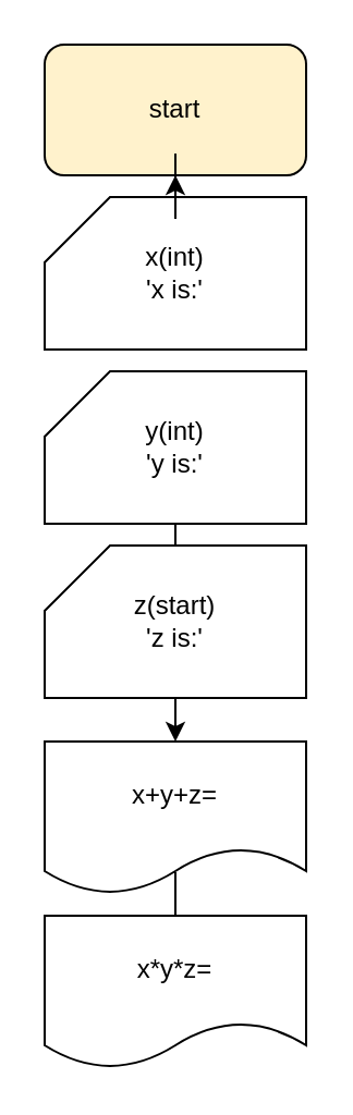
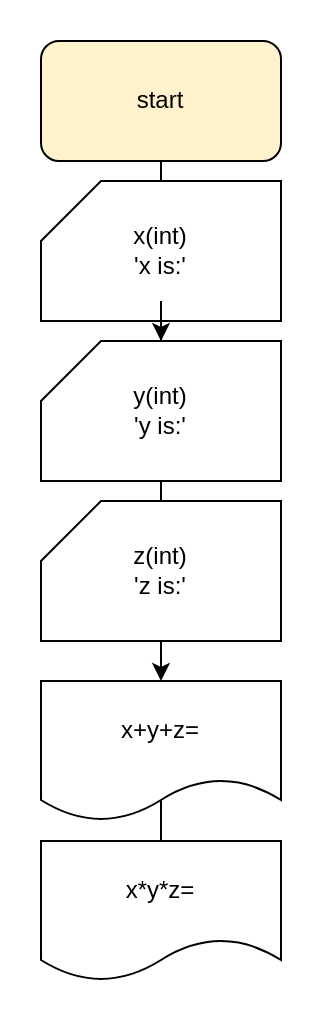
- <mxCell id="7" value="" style="edgeStyle=orthogonalEdgeStyle;rounded=0;orthogonalLoop=1;jettySize=auto;html=1;" parent="1" source="5" target="2" edge="1"><mxGeometry relative="1" as="geometry"><mxPoint x="80" y="250" as="targetPoint" /><mxPoint x="80" y="190" as="sourcePoint" /></mxGeometry></mxCell>
+ <mxCell id="7" value="" style="edgeStyle=orthogonalEdgeStyle;rounded=0;orthogonalLoop=1;jettySize=auto;html=1;" parent="1" source="5" target="8" edge="1"><mxGeometry relative="1" as="geometry"><mxPoint x="80" y="250" as="targetPoint" /><mxPoint x="80" y="190" as="sourcePoint" /></mxGeometry></mxCell>
- <mxCell id="10" value="z(start)&lt;div&gt;'z is:'&lt;/div&gt;" style="shape=card;whiteSpace=wrap;html=1;" parent="1" vertex="1"><mxGeometry x="20" y="250" width="120" height="70" as="geometry" /></mxCell>
+ <mxCell id="10" value="z(int)&lt;div&gt;'z is:'&lt;/div&gt;" style="shape=card;whiteSpace=wrap;html=1;" parent="1" vertex="1"><mxGeometry x="20" y="250" width="120" height="70" as="geometry" /></mxCell>
